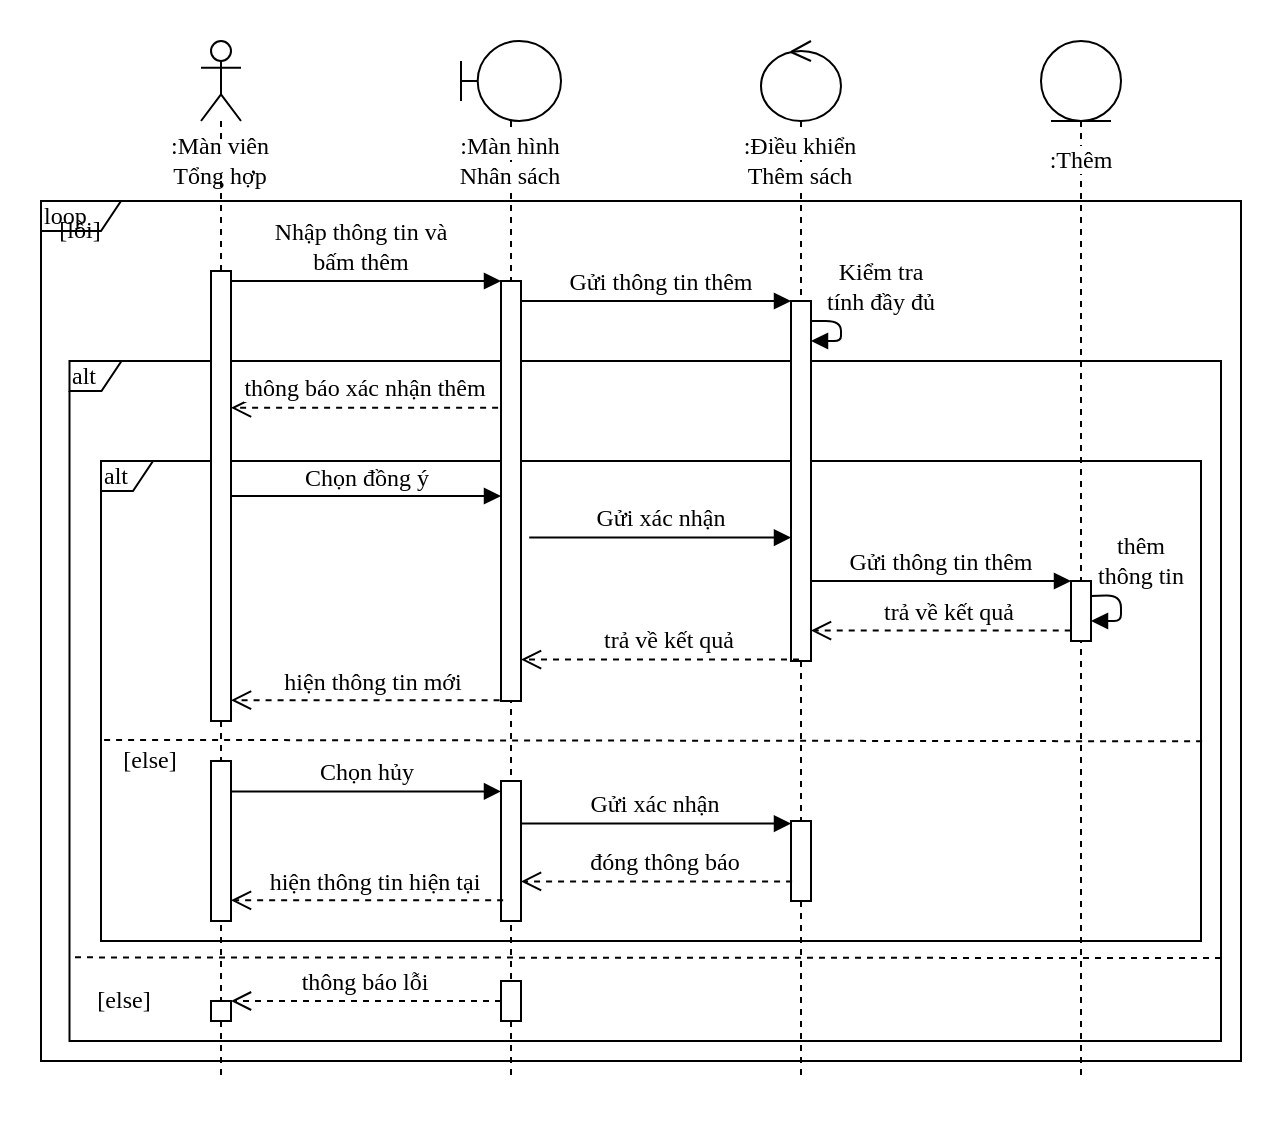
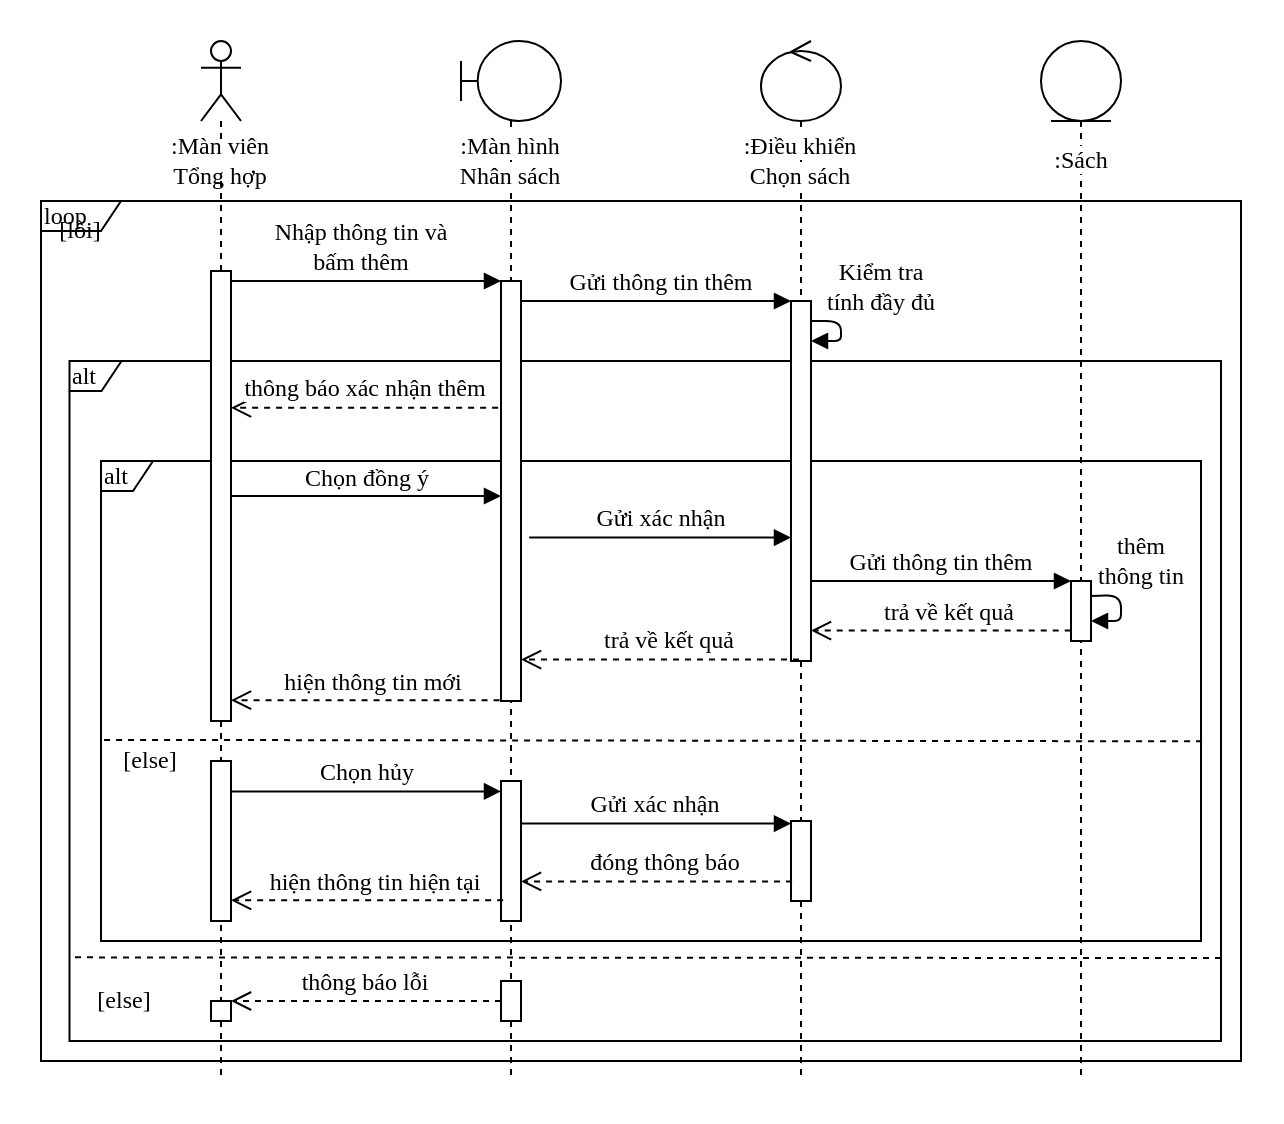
- <mxCell id="21" value="&lt;span style=&quot;background-color: rgb(255 , 255 , 255)&quot;&gt;:Điều khiển Thêm sách&lt;/span&gt;" style="text;html=1;strokeColor=none;fillColor=none;align=center;verticalAlign=middle;whiteSpace=wrap;rounded=0;fontFamily=Times New Roman;fontSize=12;" parent="1" vertex="1"><mxGeometry x="360" y="70" width="80" height="20" as="geometry" /></mxCell>
+ <mxCell id="21" value="&lt;span style=&quot;background-color: rgb(255 , 255 , 255)&quot;&gt;:Điều khiển Chọn sách&lt;/span&gt;" style="text;html=1;strokeColor=none;fillColor=none;align=center;verticalAlign=middle;whiteSpace=wrap;rounded=0;fontFamily=Times New Roman;fontSize=12;" parent="1" vertex="1"><mxGeometry x="360" y="70" width="80" height="20" as="geometry" /></mxCell>
- <mxCell id="22" value="&lt;span style=&quot;background-color: rgb(255 , 255 , 255)&quot;&gt;:Thêm&lt;/span&gt;" style="text;html=1;strokeColor=none;fillColor=none;align=center;verticalAlign=middle;whiteSpace=wrap;rounded=0;fontFamily=Times New Roman;fontSize=12;" parent="1" vertex="1"><mxGeometry x="512.5" y="70" width="55" height="20" as="geometry" /></mxCell>
+ <mxCell id="22" value="&lt;span style=&quot;background-color: rgb(255 , 255 , 255)&quot;&gt;:Sách&lt;/span&gt;" style="text;html=1;strokeColor=none;fillColor=none;align=center;verticalAlign=middle;whiteSpace=wrap;rounded=0;fontFamily=Times New Roman;fontSize=12;" parent="1" vertex="1"><mxGeometry x="512.5" y="70" width="55" height="20" as="geometry" /></mxCell>
